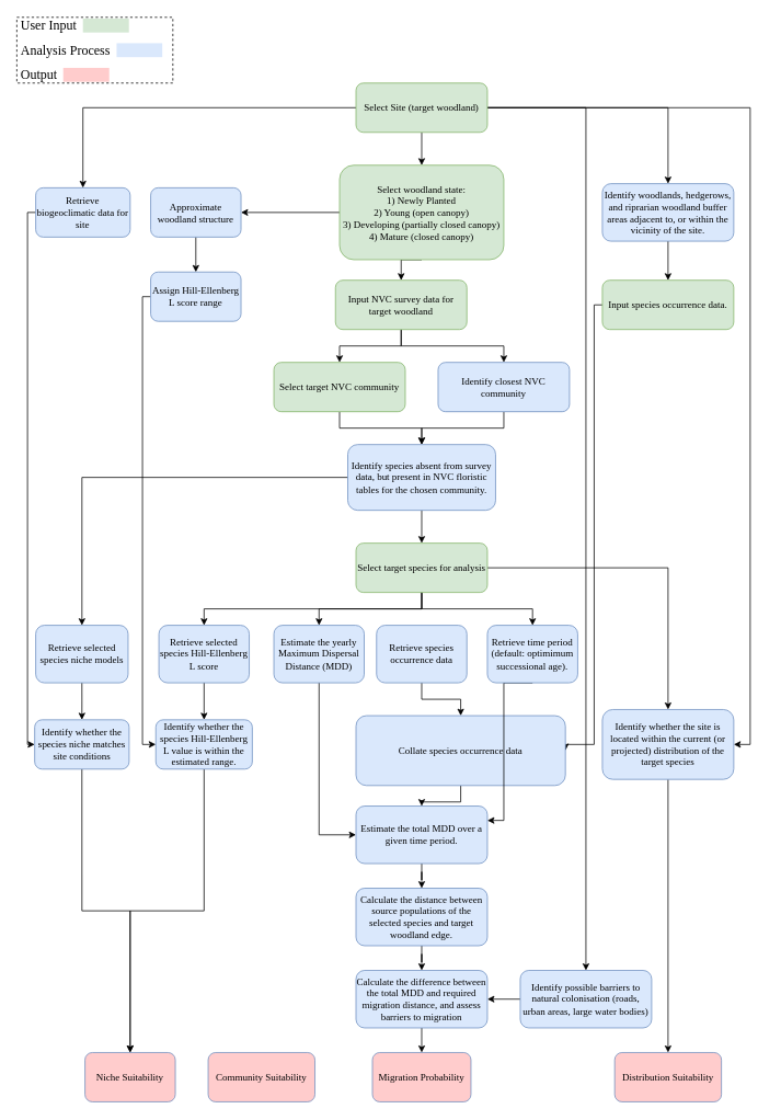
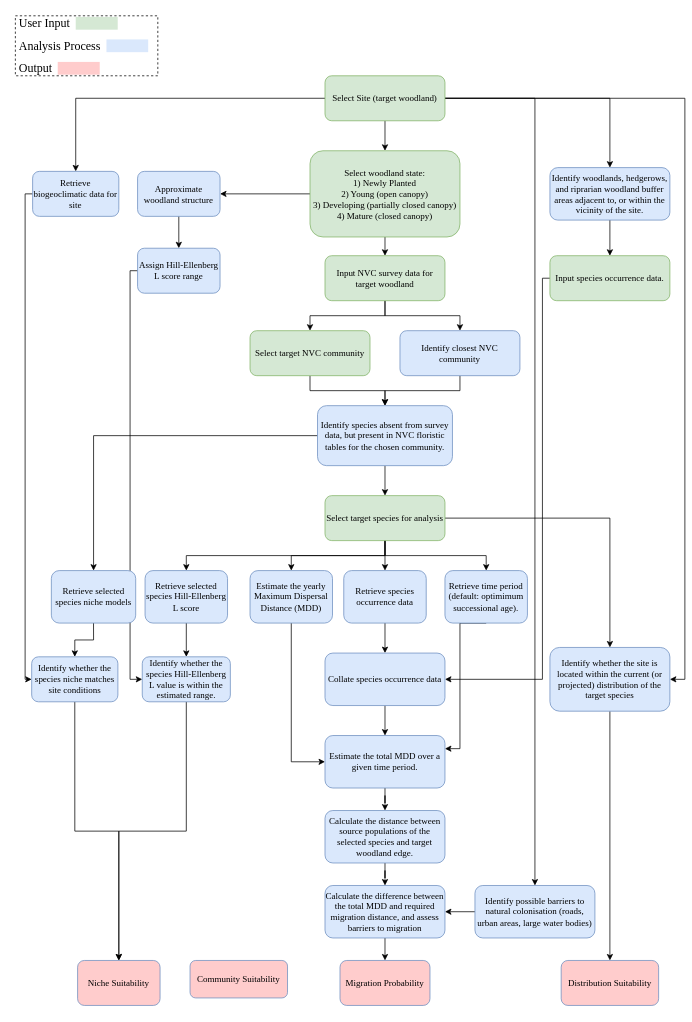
- <mxCell id="21" value="Input NVC survey data for target woodland" style="rounded=1;whiteSpace=wrap;html=1;fillColor=#d5e8d4;strokeColor=#82b366;fontFamily=Computer modern;fontSource=https%3A%2F%2Ffonts.googleapis.com%2Fcss%3Ffamily%3DComputer%2Bmodern;" parent="1" vertex="1"><mxGeometry x="408" y="340" width="160" height="60" as="geometry" /></mxCell>
+ <mxCell id="21" value="Input NVC survey data for target woodland" style="rounded=1;whiteSpace=wrap;html=1;fillColor=#d5e8d4;strokeColor=#82b366;fontFamily=Computer modern;fontSource=https%3A%2F%2Ffonts.googleapis.com%2Fcss%3Ffamily%3DComputer%2Bmodern;" parent="1" vertex="1"><mxGeometry y="340" width="160" height="60" as="geometry" x="433" /></mxCell>
+ <mxCell id="29" style="edgeStyle=orthogonalEdgeStyle;rounded=0;orthogonalLoop=1;jettySize=auto;html=1;exitX=0.5;exitY=1;exitDx=0;exitDy=0;entryX=0.5;entryY=0;entryDx=0;entryDy=0;fontFamily=Computer modern;fontSource=https%3A%2F%2Ffonts.googleapis.com%2Fcss%3Ffamily%3DComputer%2Bmodern;" parent="1" source="34" target="42" edge="1"><mxGeometry relative="1" as="geometry" /></mxCell>
- <mxCell id="65" value="Retrieve selected species niche models" style="rounded=1;whiteSpace=wrap;html=1;fillColor=#dae8fc;strokeColor=#6c8ebf;fontFamily=Computer modern;fontSource=https%3A%2F%2Ffonts.googleapis.com%2Fcss%3Ffamily%3DComputer%2Bmodern;" vertex="1" parent="1"><mxGeometry x="43" y="760" width="112.5" height="70" as="geometry" /></mxCell>
+ <mxCell id="65" value="Retrieve selected species niche models" style="rounded=1;whiteSpace=wrap;html=1;fillColor=#dae8fc;strokeColor=#6c8ebf;fontFamily=Computer modern;fontSource=https%3A%2F%2Ffonts.googleapis.com%2Fcss%3Ffamily%3DComputer%2Bmodern;" vertex="1" parent="1"><mxGeometry x="68" y="760" width="112.5" height="70" as="geometry" /></mxCell>
- <mxCell id="48" value="Collate species occurrence data" style="rounded=1;whiteSpace=wrap;html=1;fillColor=#dae8fc;strokeColor=#6c8ebf;fontFamily=Computer modern;fontSource=https%3A%2F%2Ffonts.googleapis.com%2Fcss%3Ffamily%3DComputer%2Bmodern;" parent="1" vertex="1"><mxGeometry x="433" y="870" width="255" height="85" as="geometry" /></mxCell>
+ <mxCell id="48" value="Collate species occurrence data" style="rounded=1;whiteSpace=wrap;html=1;fillColor=#dae8fc;strokeColor=#6c8ebf;fontFamily=Computer modern;fontSource=https%3A%2F%2Ffonts.googleapis.com%2Fcss%3Ffamily%3DComputer%2Bmodern;" parent="1" vertex="1"><mxGeometry y="870" width="160" height="70" as="geometry" x="433" /></mxCell>
- <mxCell id="57" value="Community Suitability" style="rounded=1;whiteSpace=wrap;html=1;fillColor=#FFCCCC;strokeColor=#6c8ebf;fontFamily=Computer modern;fontSource=https%3A%2F%2Ffonts.googleapis.com%2Fcss%3Ffamily%3DComputer%2Bmodern;" parent="1" vertex="1"><mxGeometry x="253" y="1280" width="130" height="60" as="geometry" /></mxCell>
+ <mxCell id="57" value="Community Suitability" style="rounded=1;whiteSpace=wrap;html=1;fillColor=#FFCCCC;strokeColor=#6c8ebf;fontFamily=Computer modern;fontSource=https%3A%2F%2Ffonts.googleapis.com%2Fcss%3Ffamily%3DComputer%2Bmodern;" parent="1" vertex="1"><mxGeometry x="253" y="1280" width="130" height="50" as="geometry" /></mxCell>
